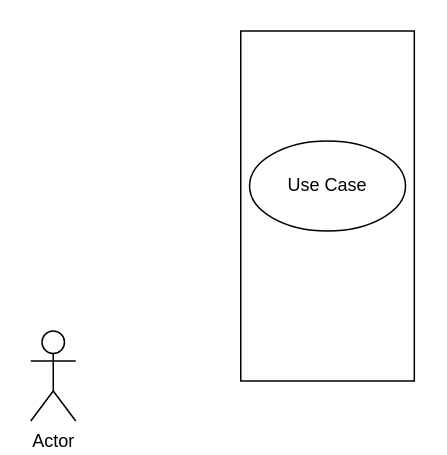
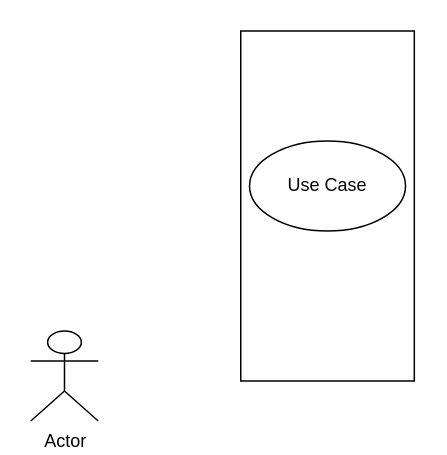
- <mxCell id="2" value="Actor" style="shape=umlActor;verticalLabelPosition=bottom;verticalAlign=top;html=1;" vertex="1" parent="1"><mxGeometry x="20" y="220" width="30" height="60" as="geometry" /></mxCell>
+ <mxCell id="2" value="Actor" style="shape=umlActor;verticalLabelPosition=bottom;verticalAlign=top;html=1;" vertex="1" parent="1"><mxGeometry x="20" y="220" width="45" height="60" as="geometry" /></mxCell>
